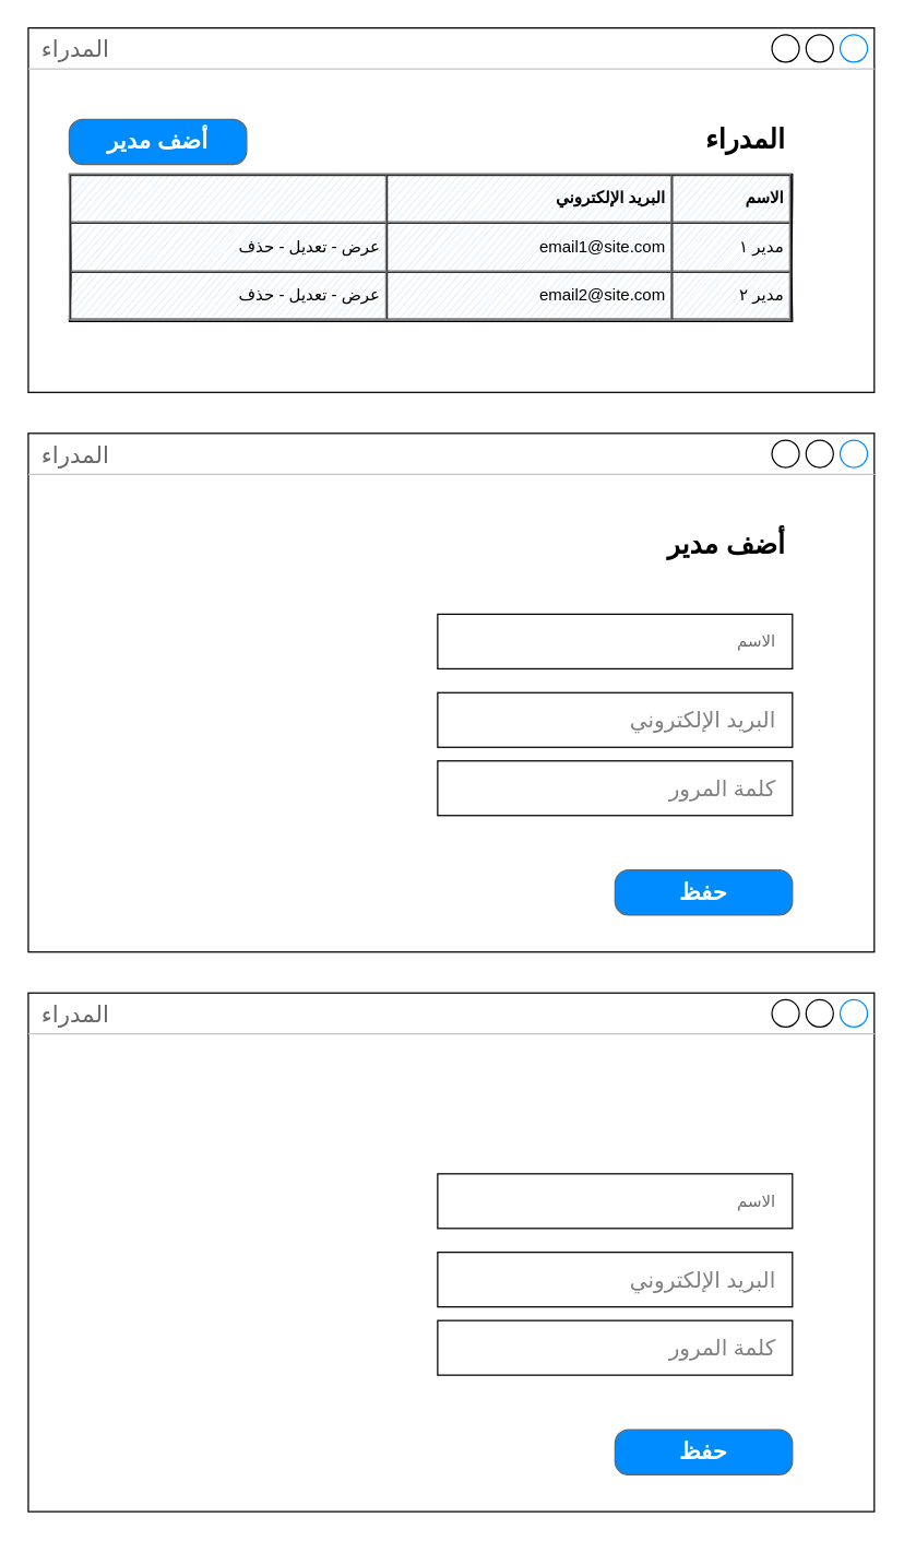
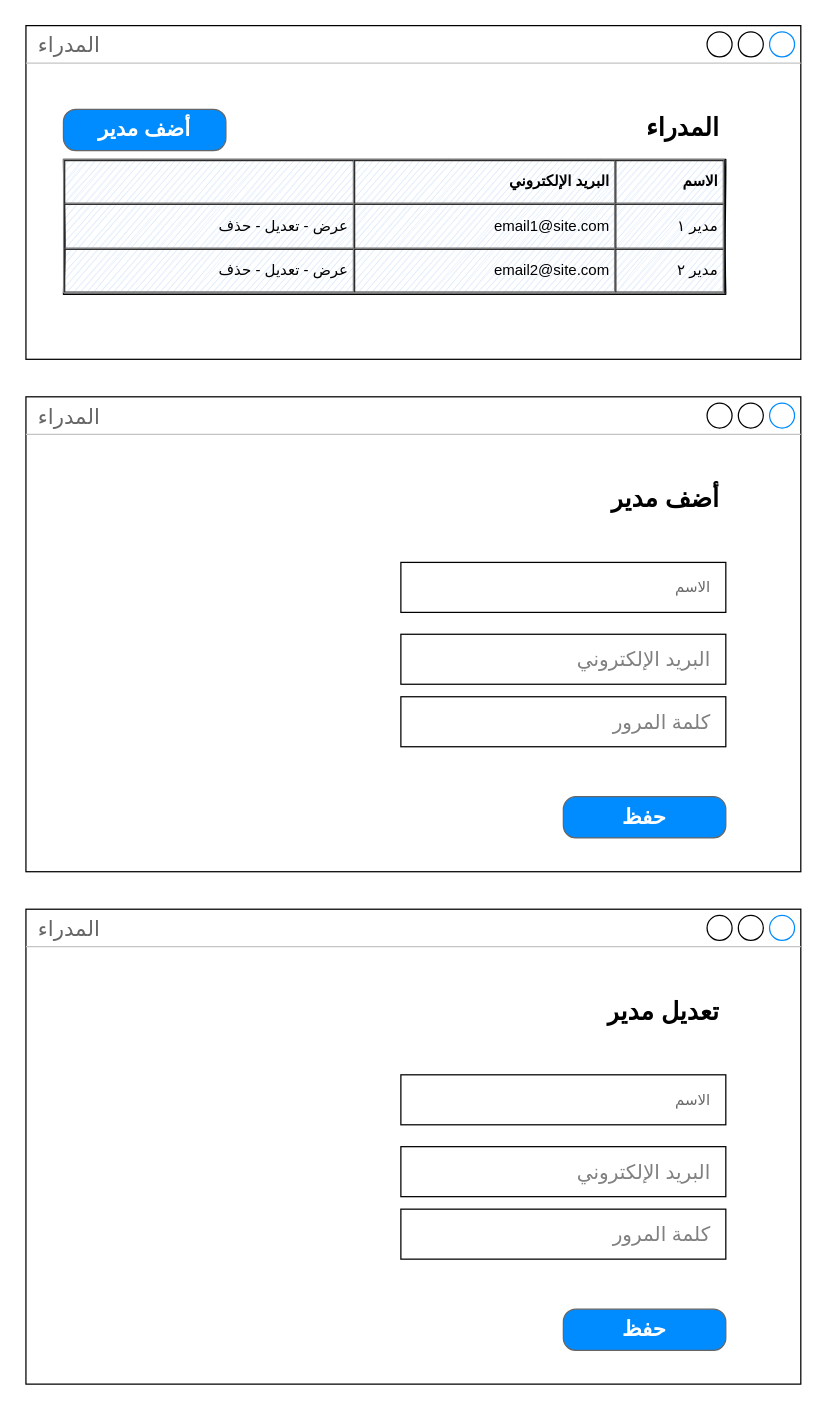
+ <mxCell id="13" value="&lt;h1 style=&quot;font-size: 20px&quot;&gt;تعديل مدير&lt;/h1&gt;" style="text;html=1;strokeColor=none;fillColor=none;spacing=5;spacingTop=-20;whiteSpace=wrap;overflow=hidden;rounded=0;shadow=0;sketch=1;fontSize=20;align=right;" parent="1" vertex="1"><mxGeometry x="395" y="794" width="185" height="37" as="geometry" /></mxCell>
